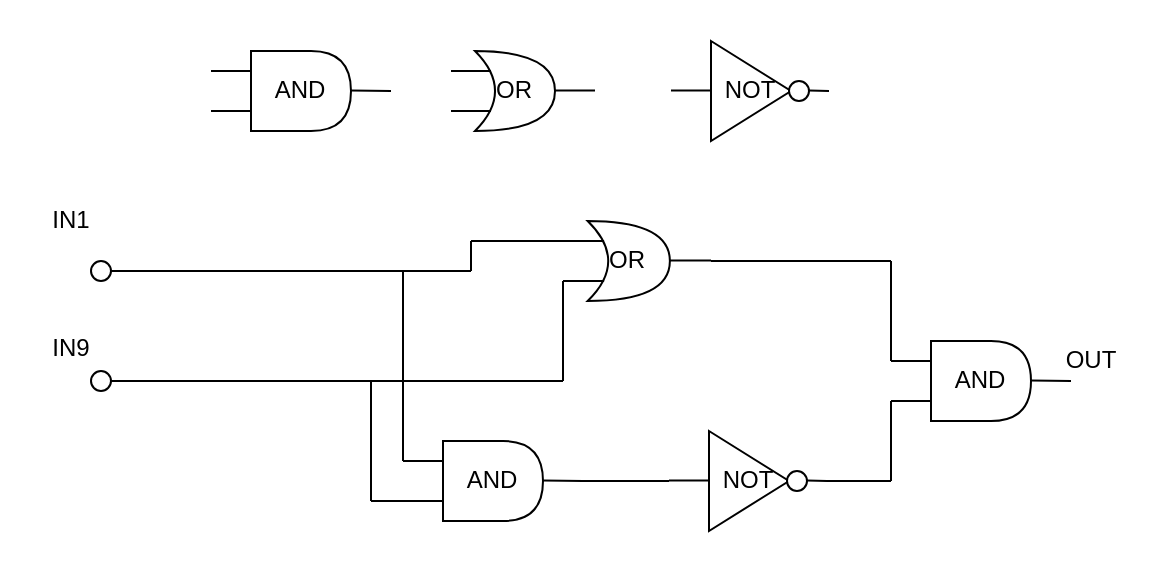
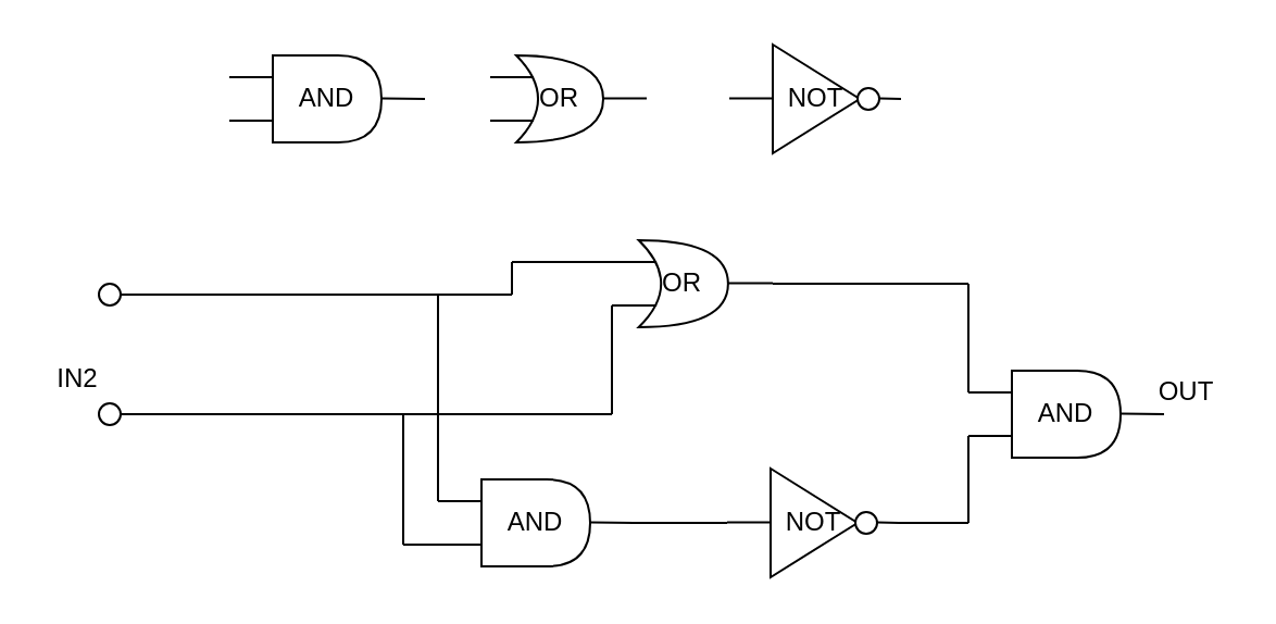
- <mxCell id="34" value="IN1" style="text;html=1;align=center;verticalAlign=middle;resizable=0;points=[];autosize=1;strokeColor=none;" vertex="1" parent="1"><mxGeometry x="20" y="100" width="30" height="20" as="geometry" /></mxCell>
- <mxCell id="35" value="IN9" style="text;html=1;align=center;verticalAlign=middle;resizable=0;points=[];autosize=1;strokeColor=none;" vertex="1" parent="1"><mxGeometry x="20" y="164" width="30" height="20" as="geometry" /></mxCell>
+ <mxCell id="35" value="IN2" style="text;html=1;align=center;verticalAlign=middle;resizable=0;points=[];autosize=1;strokeColor=none;" vertex="1" parent="1"><mxGeometry x="20" y="164" width="30" height="20" as="geometry" /></mxCell>
